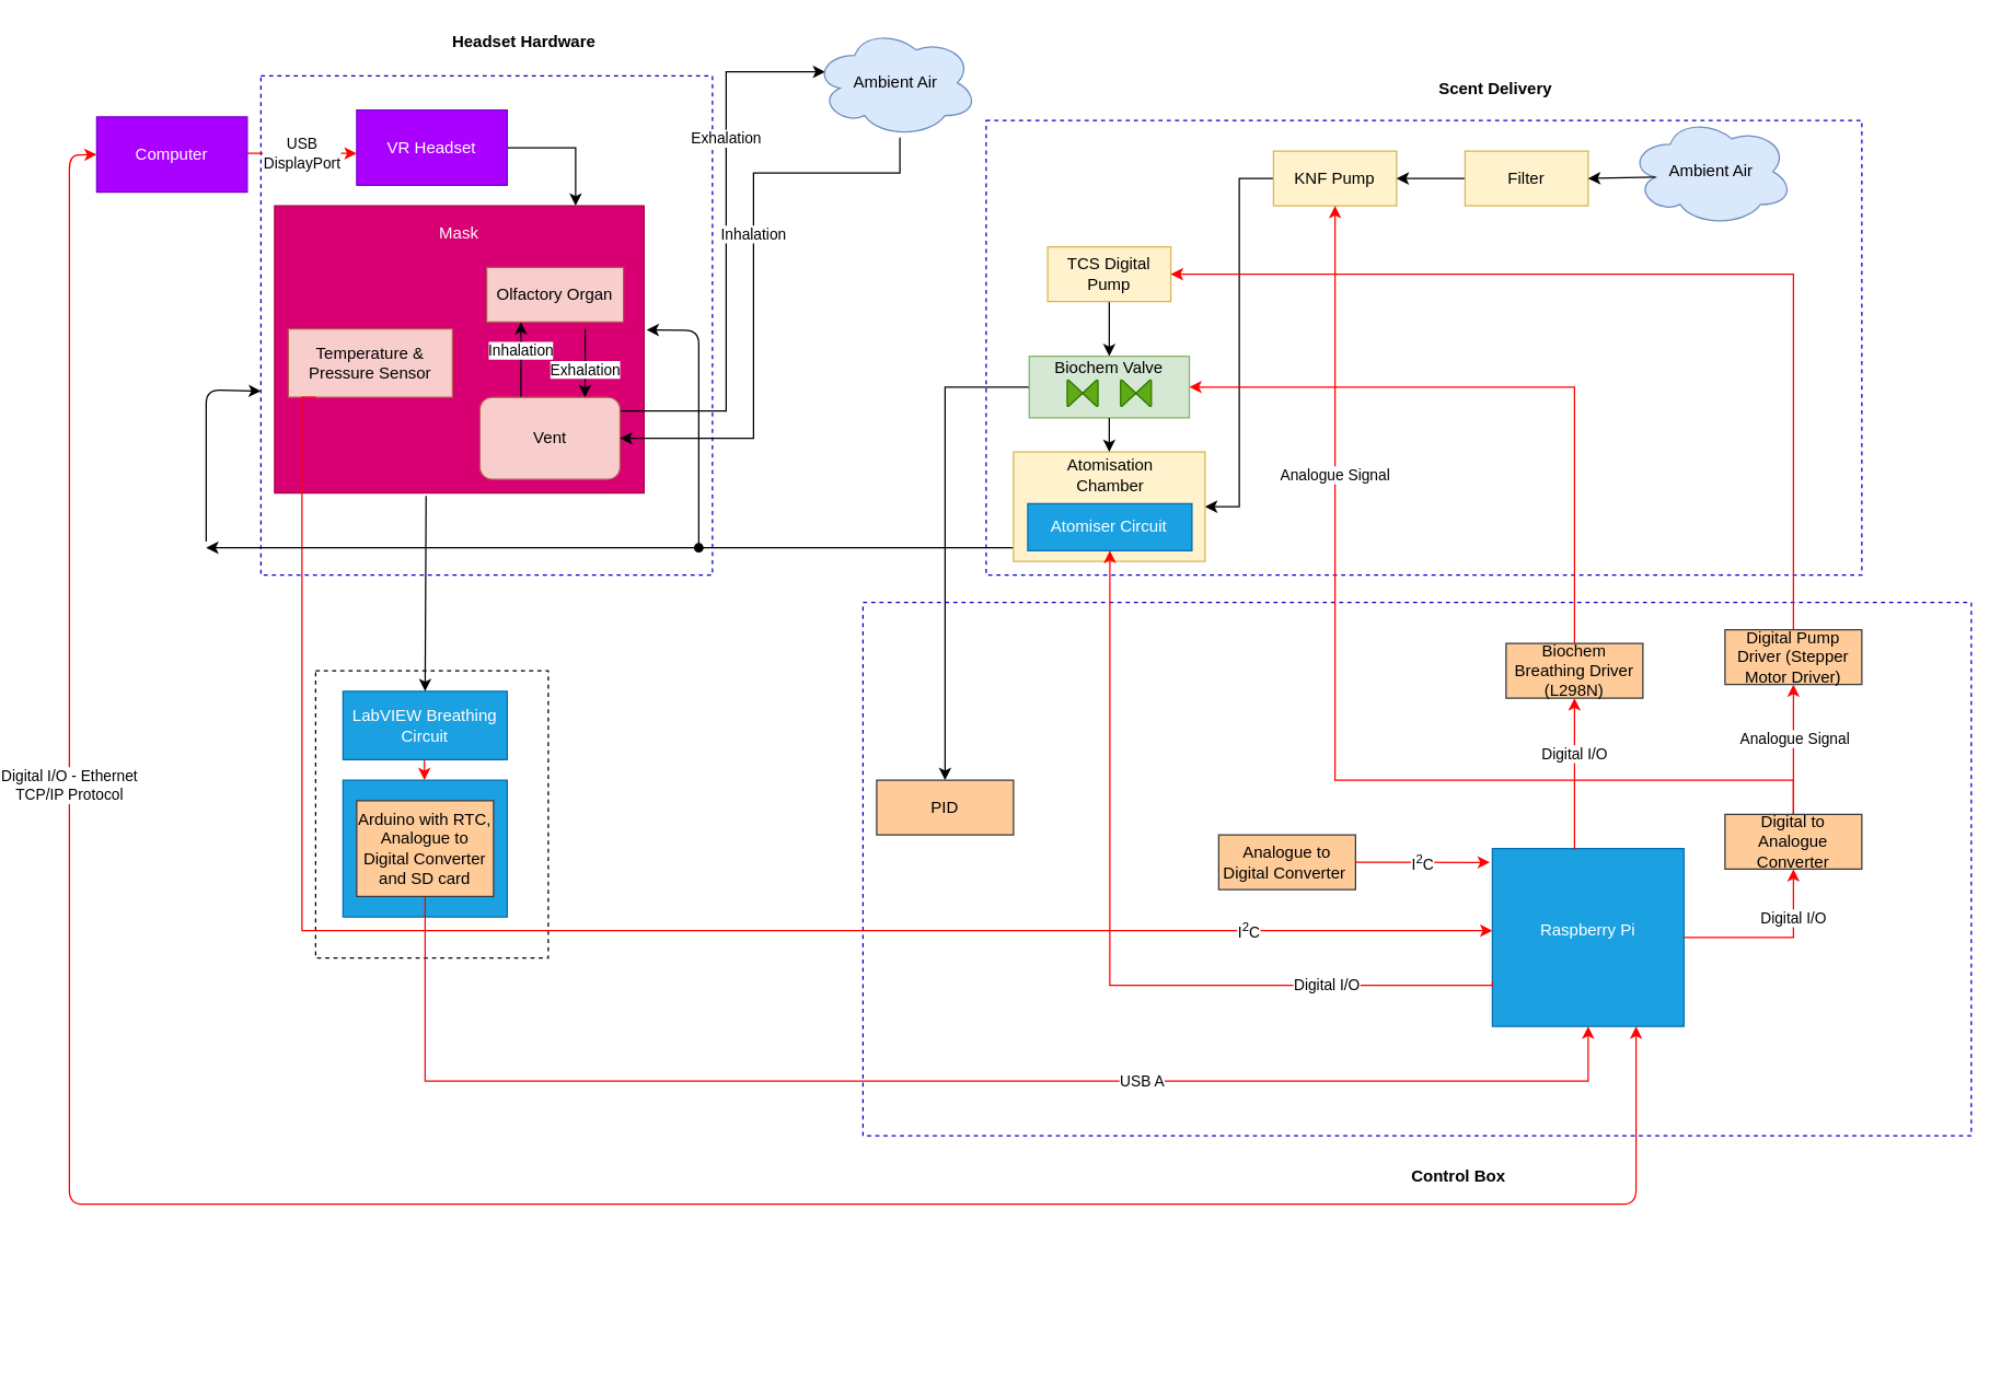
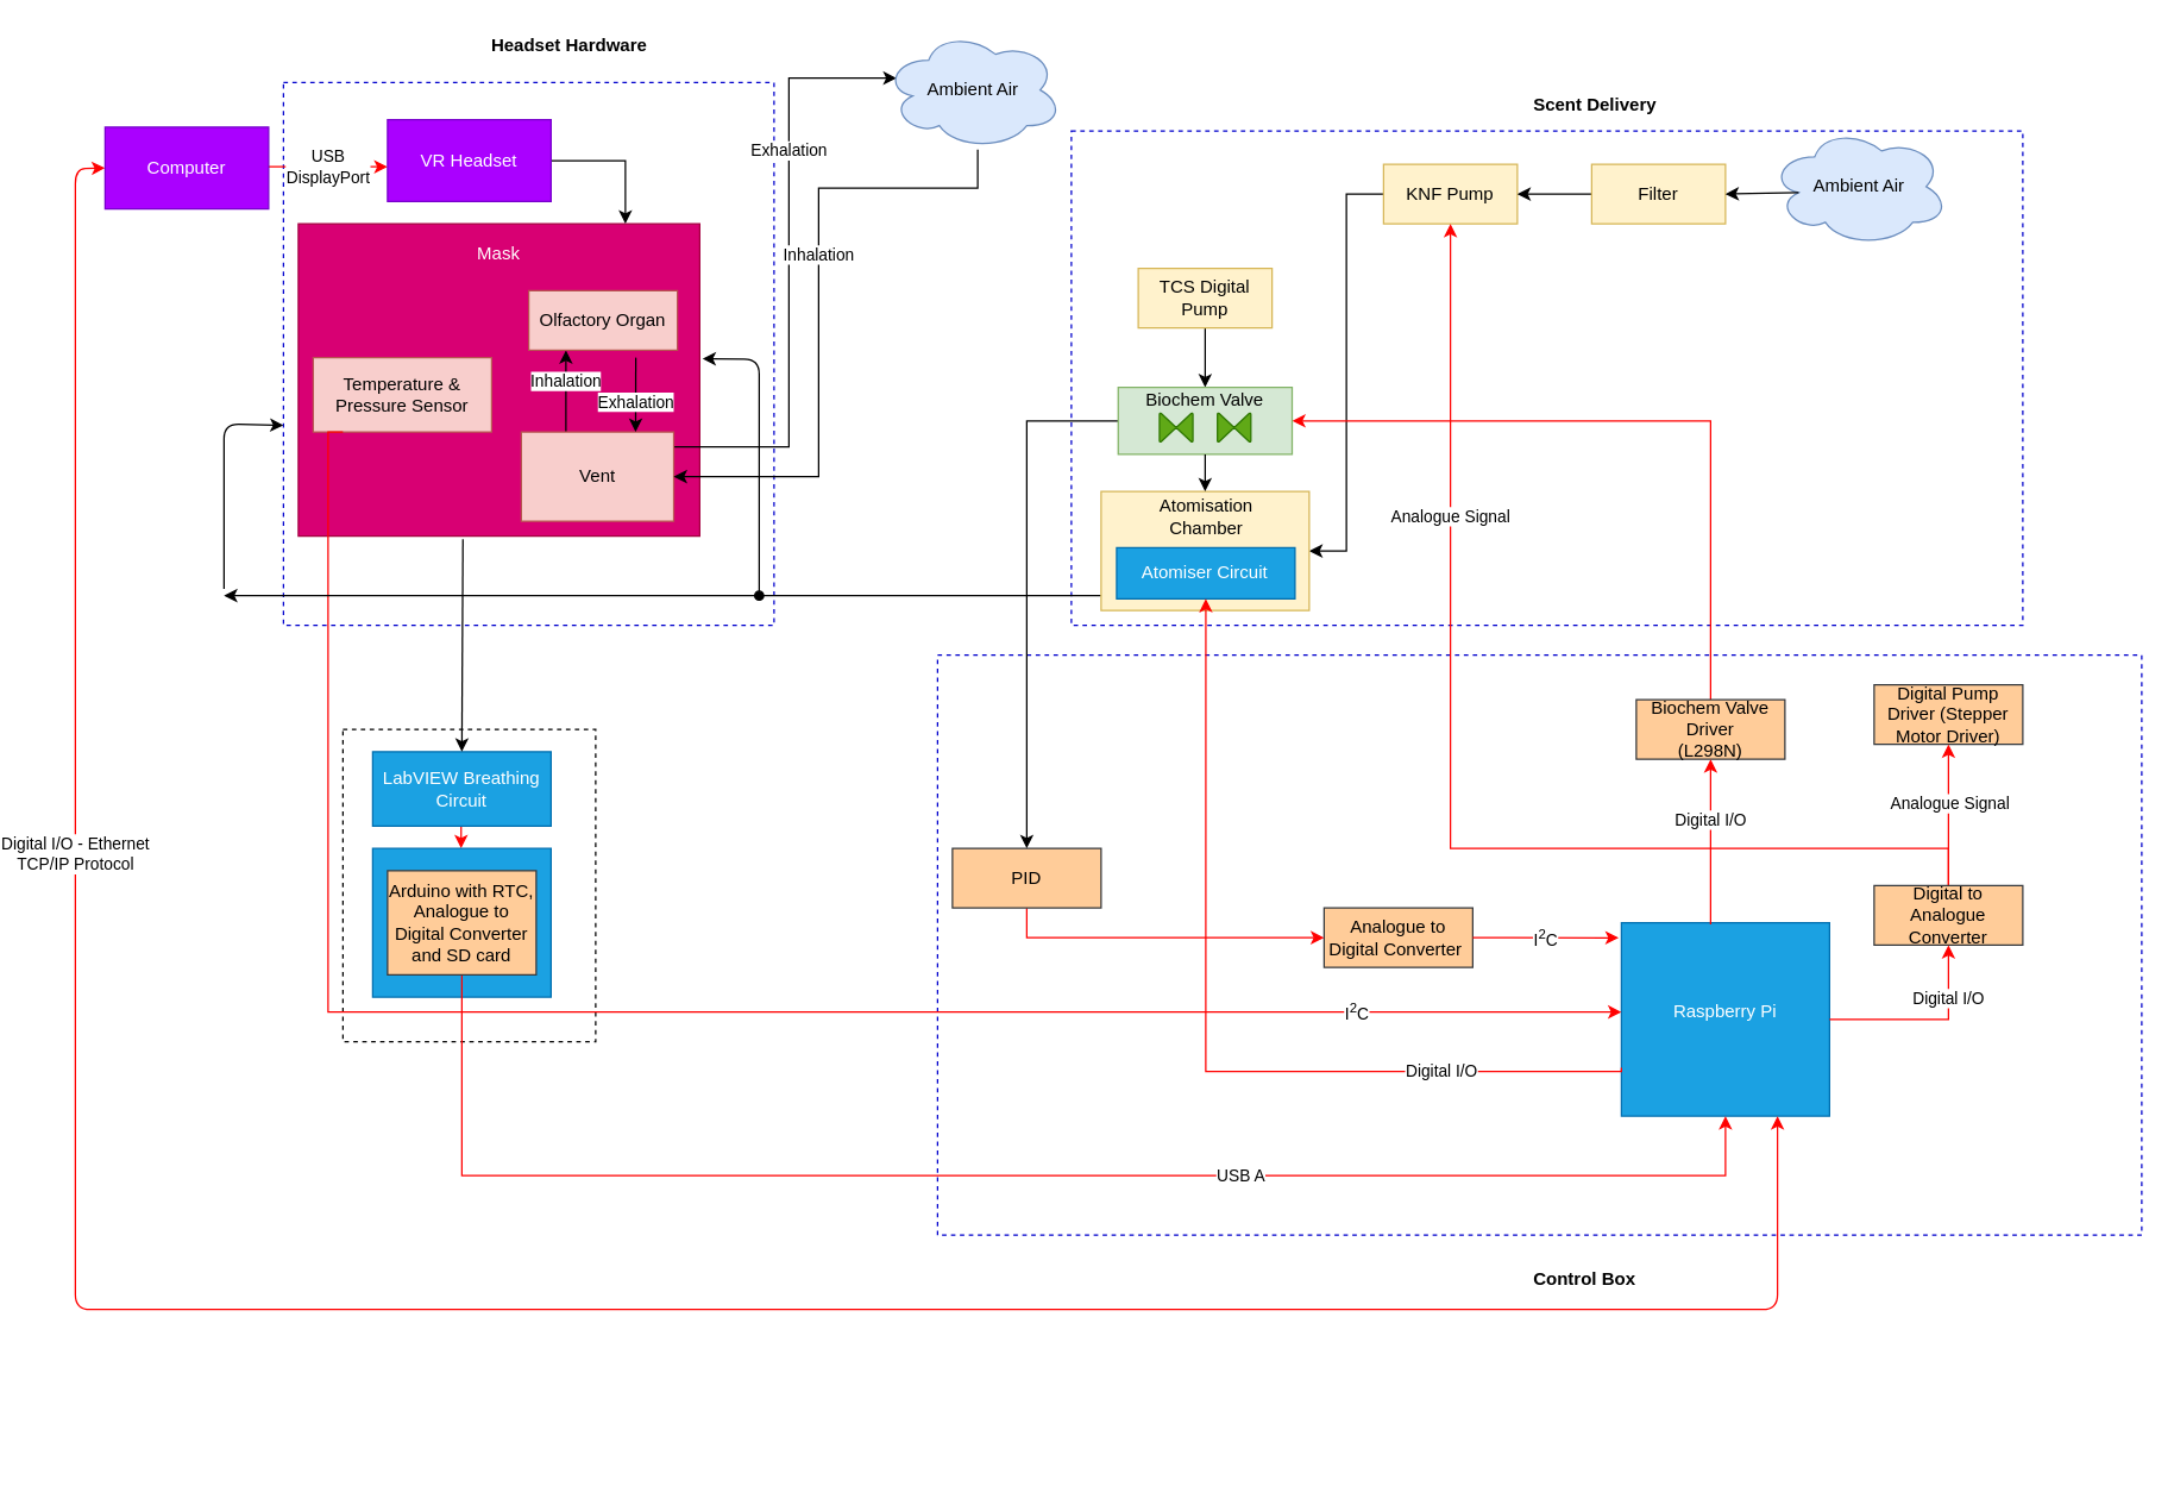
- <mxCell id="45" value="Scent Delivery" style="text;html=1;strokeColor=none;fillColor=none;align=center;verticalAlign=middle;whiteSpace=wrap;rounded=0;dashed=1;fontColor=#000000;fontStyle=1" parent="1" vertex="1"><mxGeometry x="990" y="55" width="145" height="20" as="geometry" /></mxCell>
+ <mxCell id="45" value="Scent Delivery" style="text;html=1;strokeColor=none;fillColor=none;align=center;verticalAlign=middle;whiteSpace=wrap;rounded=0;dashed=1;fontColor=#000000;fontStyle=1" parent="1" vertex="1"><mxGeometry x="970" y="60" width="145" height="20" as="geometry" /></mxCell>
- <mxCell id="31" style="edgeStyle=orthogonalEdgeStyle;rounded=0;orthogonalLoop=1;jettySize=auto;html=1;exitX=0.5;exitY=0;exitDx=0;exitDy=0;strokeColor=#FF0000;entryX=1;entryY=0.5;entryDx=0;entryDy=0;" parent="1" source="32" target="12" edge="1"><mxGeometry relative="1" as="geometry"><mxPoint x="880" y="316" as="targetPoint" /><Array as="points"><mxPoint x="1280" y="200" /></Array></mxGeometry></mxCell>
- <mxCell id="52" value="Vent" style="whiteSpace=wrap;html=1;fillColor=#f8cecc;strokeColor=#b85450;rounded=1;" parent="1" vertex="1"><mxGeometry x="320" y="290" width="102.5" height="60" as="geometry" /></mxCell>
+ <mxCell id="52" value="Vent" style="rounded=0;whiteSpace=wrap;html=1;fillColor=#f8cecc;strokeColor=#b85450;" parent="1" vertex="1"><mxGeometry x="320" y="290" width="102.5" height="60" as="geometry" /></mxCell>
- <mxCell id="30" value="Biochem Breathing Driver &lt;br&gt;(L298N)" style="rounded=0;whiteSpace=wrap;html=1;fillColor=#ffcc99;strokeColor=#36393d;" parent="1" vertex="1"><mxGeometry x="1070" y="470" width="100" height="40" as="geometry" /></mxCell>
+ <mxCell id="30" value="Biochem Valve Driver &lt;br&gt;(L298N)" style="rounded=0;whiteSpace=wrap;html=1;fillColor=#ffcc99;strokeColor=#36393d;" parent="1" vertex="1"><mxGeometry x="1070" y="470" width="100" height="40" as="geometry" /></mxCell>
+ <mxCell id="47" value="" style="edgeStyle=orthogonalEdgeStyle;rounded=0;orthogonalLoop=1;jettySize=auto;html=1;entryX=0;entryY=0.5;entryDx=0;entryDy=0;strokeColor=#FF0000;" parent="1" source="48" target="20" edge="1"><mxGeometry relative="1" as="geometry"><mxPoint x="400" y="590" as="targetPoint" /><Array as="points"><mxPoint x="660" y="630" /></Array></mxGeometry></mxCell>
